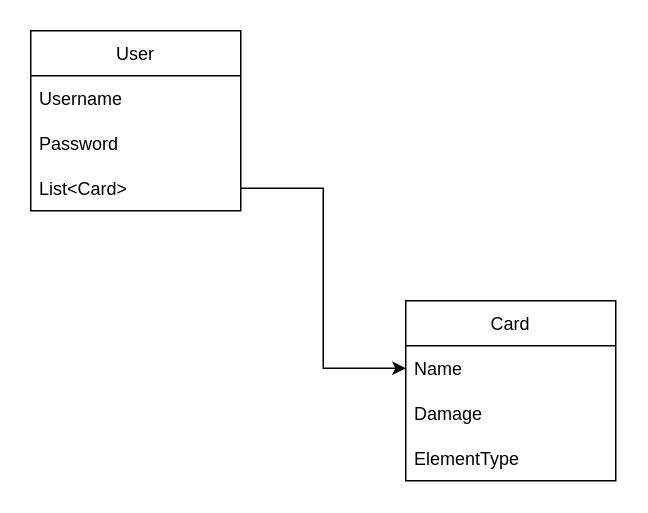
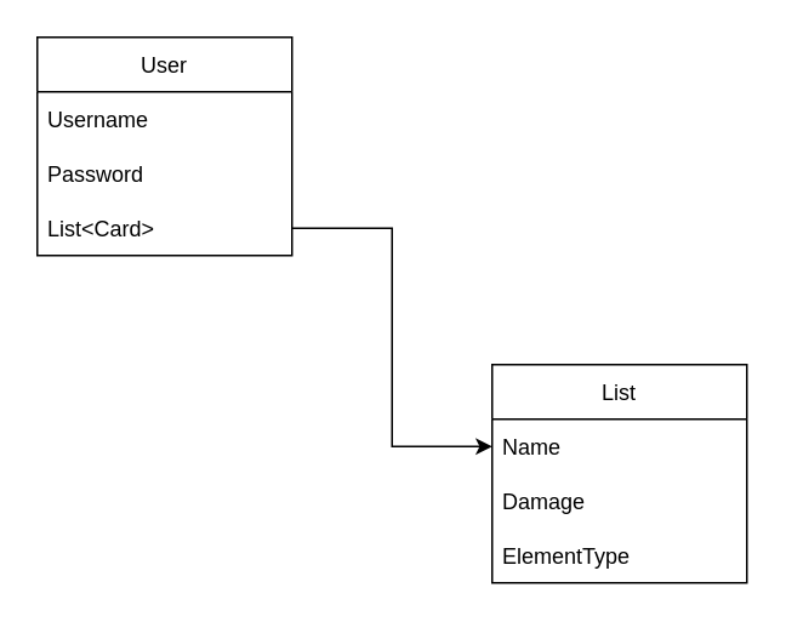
- <mxCell id="6" value="Card" style="swimlane;fontStyle=0;childLayout=stackLayout;horizontal=1;startSize=30;horizontalStack=0;resizeParent=1;resizeParentMax=0;resizeLast=0;collapsible=1;marginBottom=0;" vertex="1" parent="1"><mxGeometry x="270" y="200" width="140" height="120" as="geometry" /></mxCell>
+ <mxCell id="6" value="List" style="swimlane;fontStyle=0;childLayout=stackLayout;horizontal=1;startSize=30;horizontalStack=0;resizeParent=1;resizeParentMax=0;resizeLast=0;collapsible=1;marginBottom=0;" vertex="1" parent="1"><mxGeometry x="270" y="200" width="140" height="120" as="geometry" /></mxCell>
